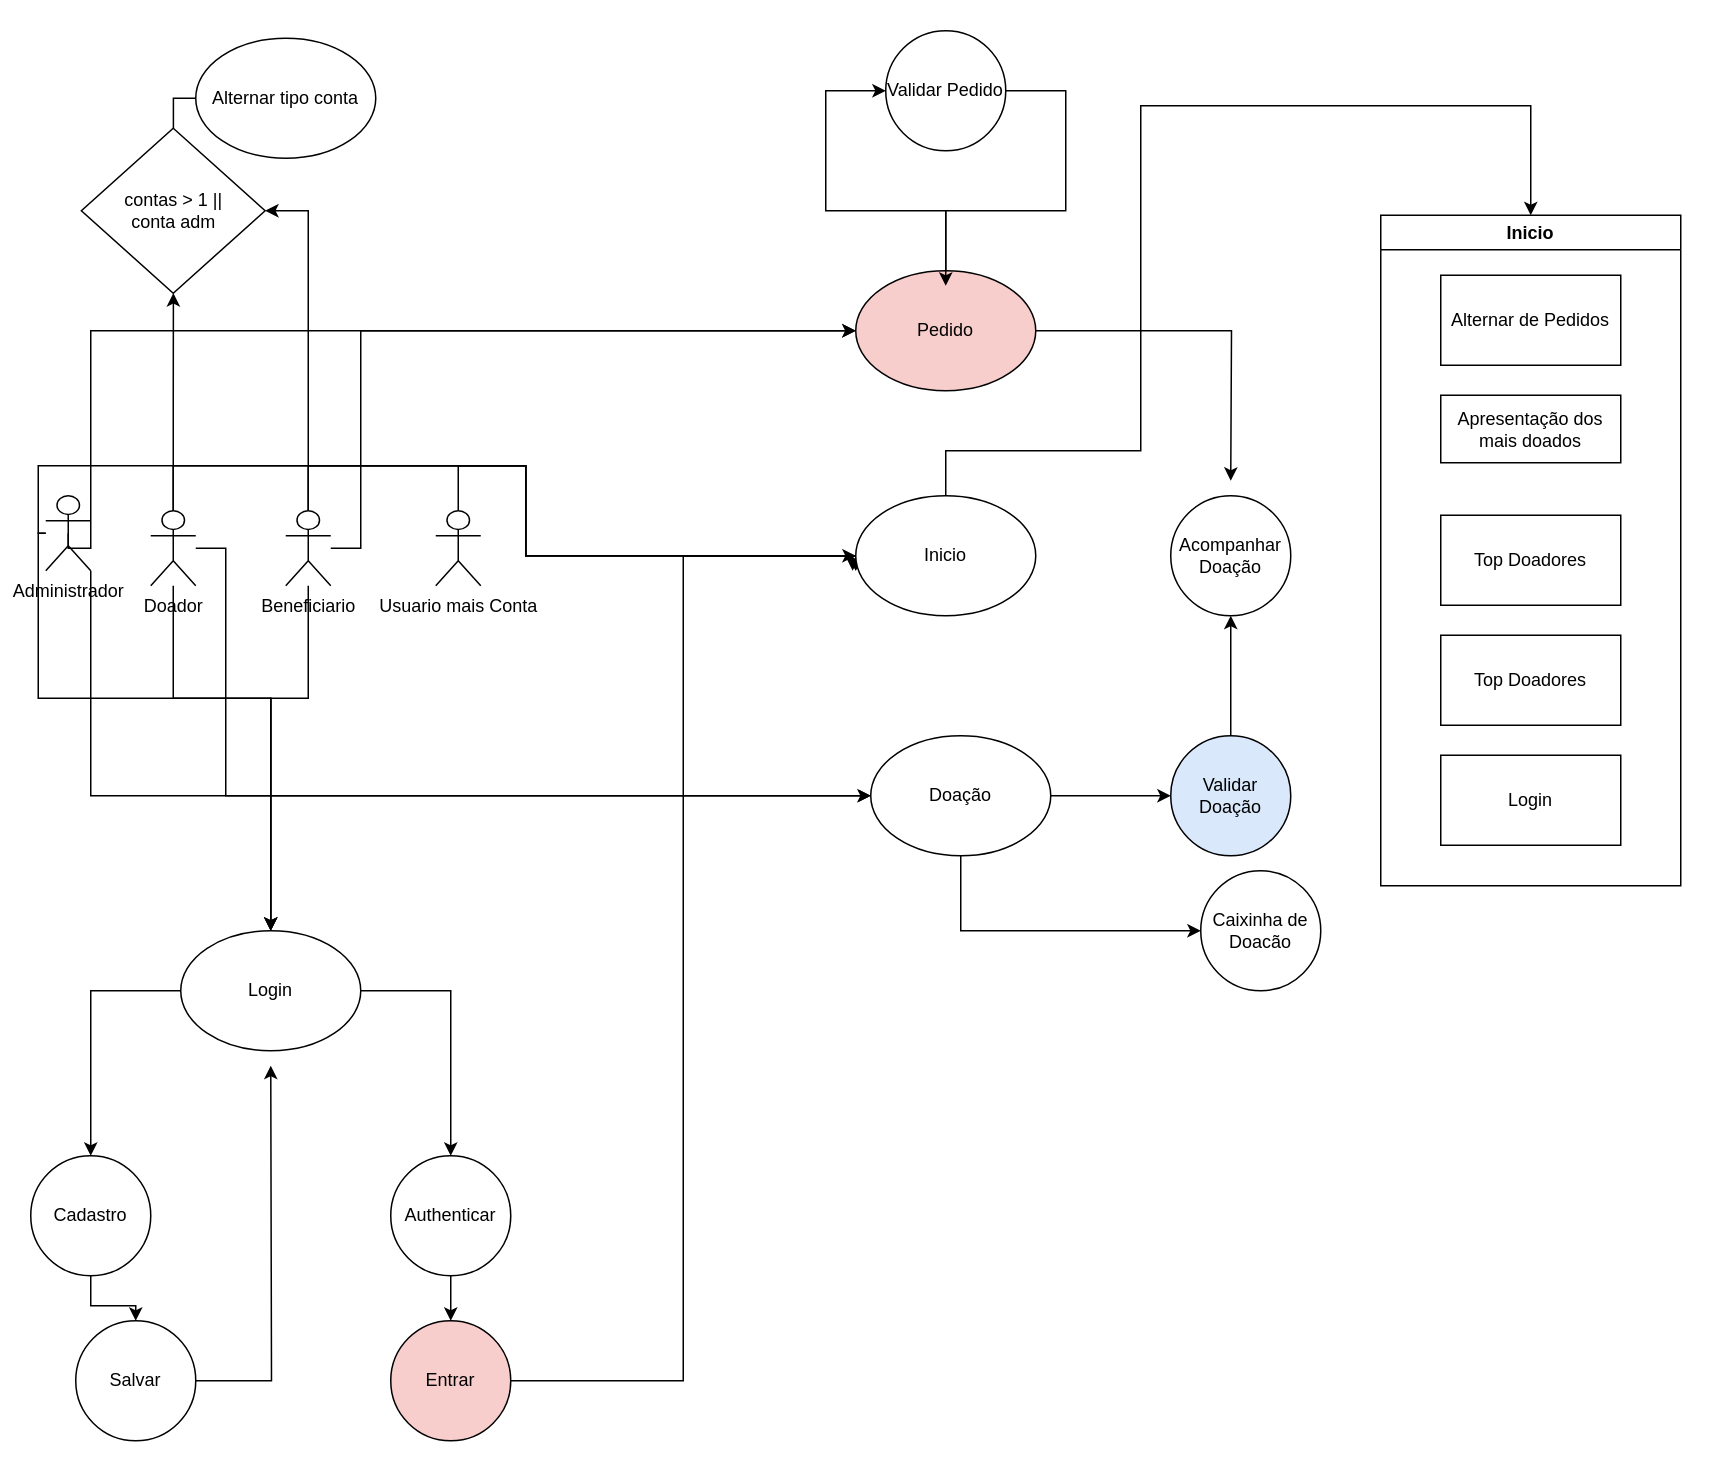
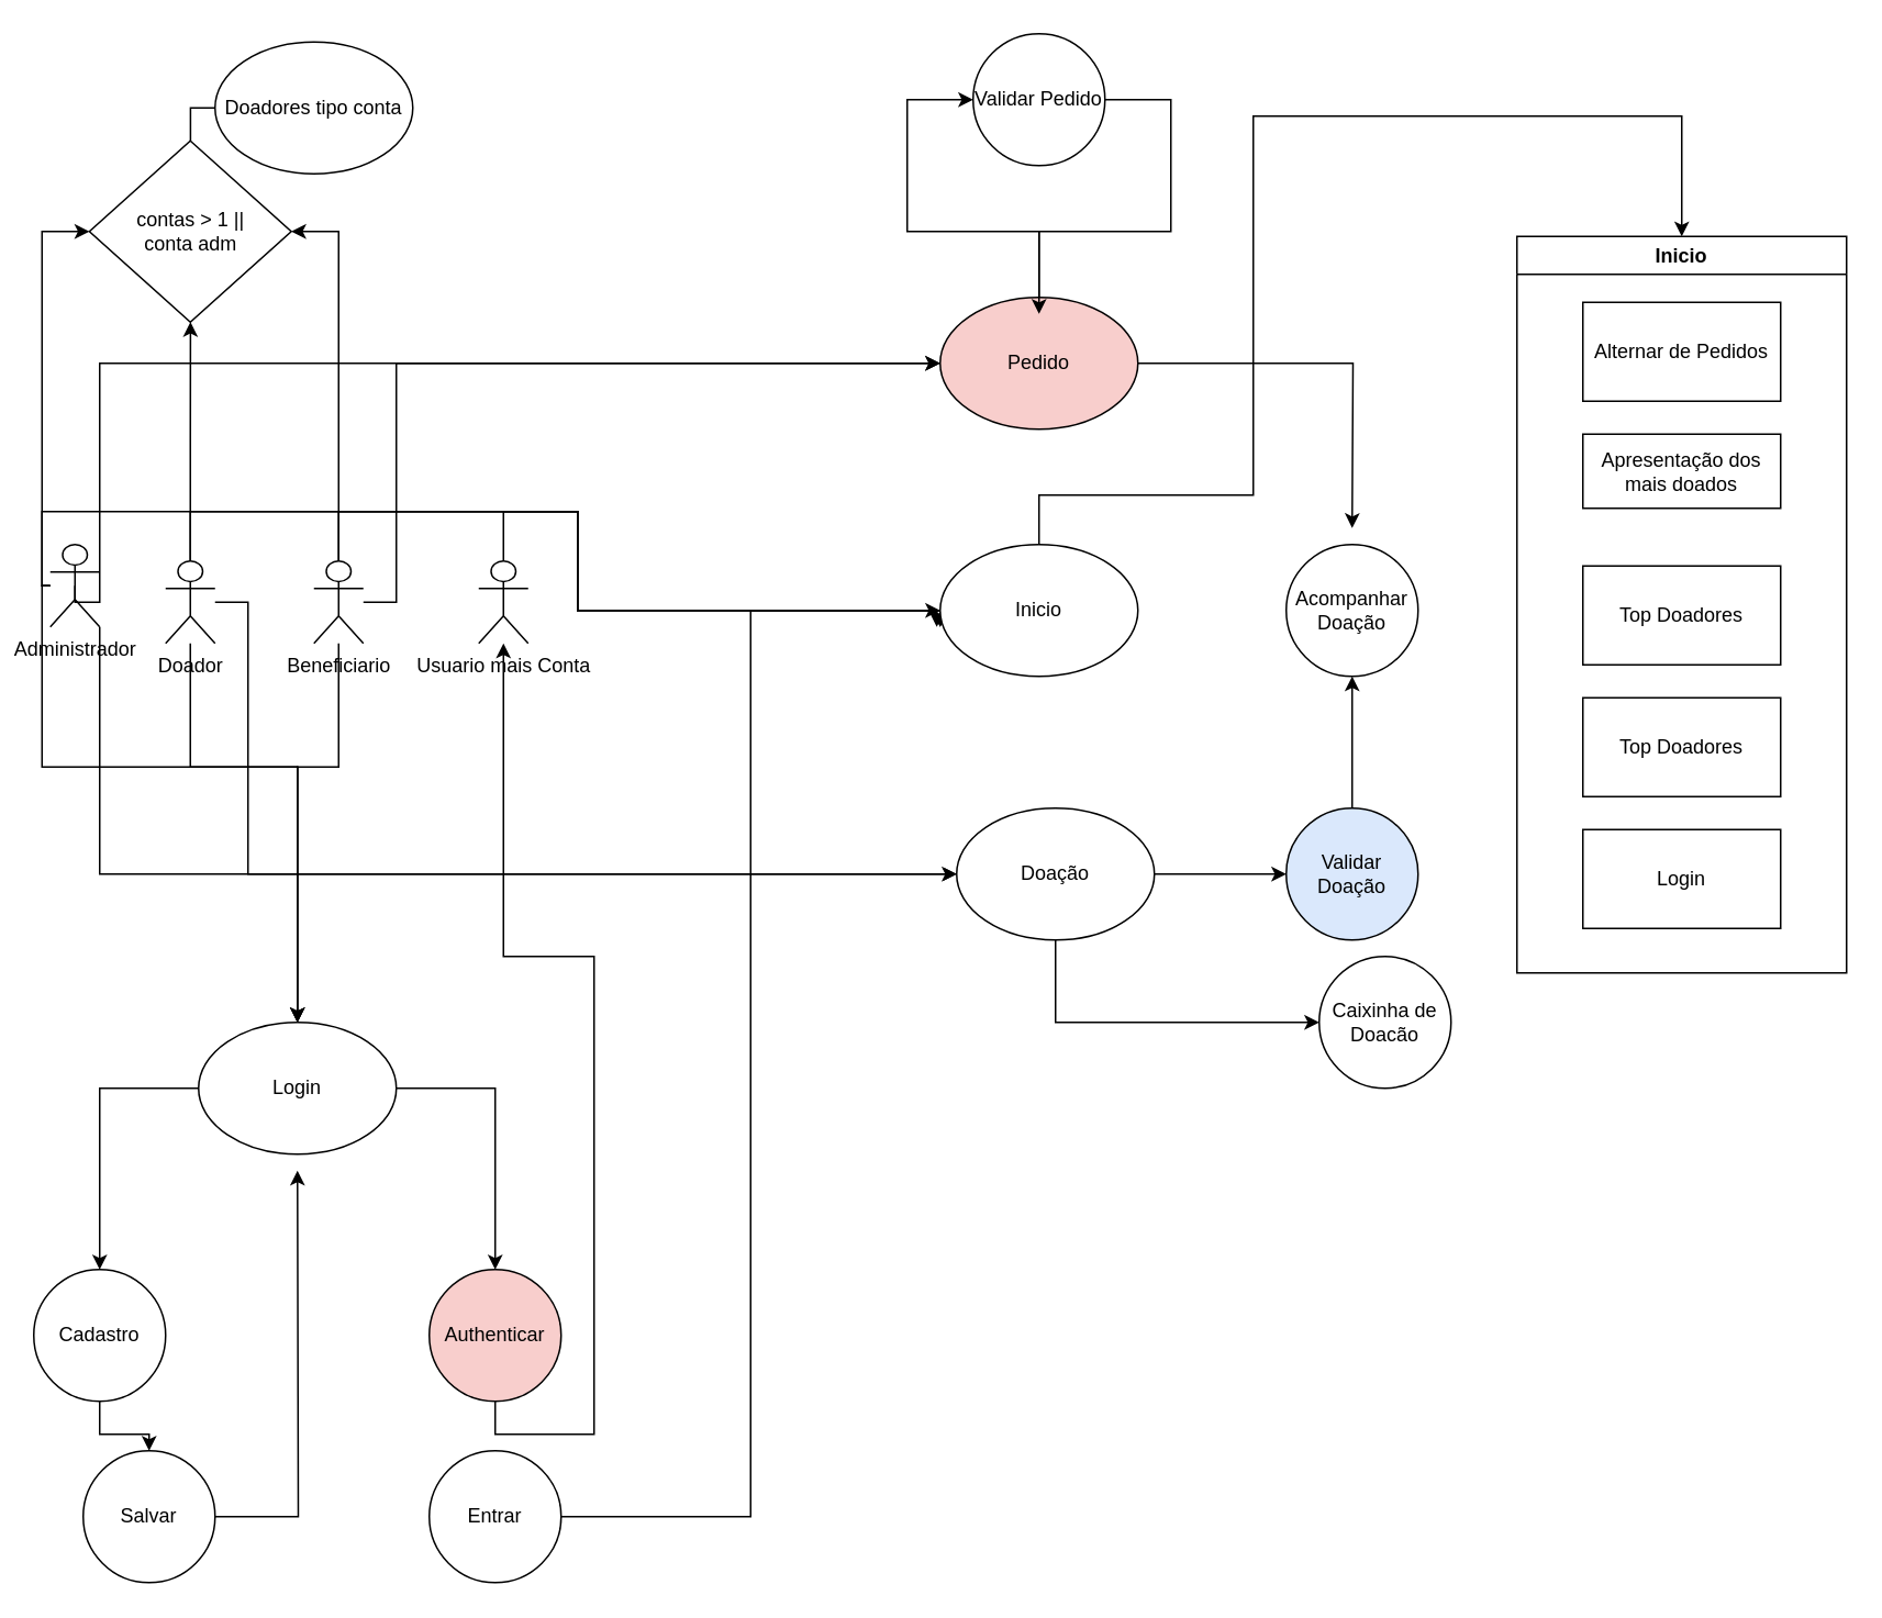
- <mxCell id="51" value="Alternar tipo conta" style="ellipse;whiteSpace=wrap;html=1;" vertex="1" parent="1"><mxGeometry x="130" y="25" width="120" height="80" as="geometry" /></mxCell>
+ <mxCell id="51" value="Doadores tipo conta" style="ellipse;whiteSpace=wrap;html=1;" vertex="1" parent="1"><mxGeometry x="130" y="25" width="120" height="80" as="geometry" /></mxCell>
+ <mxCell id="6" style="edgeStyle=orthogonalEdgeStyle;rounded=0;orthogonalLoop=1;jettySize=auto;html=1;" edge="1" parent="1" source="7" target="53"><mxGeometry relative="1" as="geometry"><Array as="points"><mxPoint x="25" y="140" /></Array></mxGeometry></mxCell>
- <mxCell id="22" value="Authenticar" style="ellipse;whiteSpace=wrap;html=1;aspect=fixed;" parent="1" vertex="1"><mxGeometry x="260" y="770" width="80" height="80" as="geometry" /></mxCell>
+ <mxCell id="22" value="Authenticar" style="ellipse;whiteSpace=wrap;html=1;aspect=fixed;fillColor=#f8cecc;" parent="1" vertex="1"><mxGeometry x="260" y="770" width="80" height="80" as="geometry" /></mxCell>
- <mxCell id="21" style="edgeStyle=orthogonalEdgeStyle;rounded=0;orthogonalLoop=1;jettySize=auto;html=1;exitX=0.5;exitY=1;exitDx=0;exitDy=0;" parent="1" source="22" target="24" edge="1"><mxGeometry relative="1" as="geometry" /></mxCell>
+ <mxCell id="21" style="edgeStyle=orthogonalEdgeStyle;rounded=0;orthogonalLoop=1;jettySize=auto;html=1;exitX=0.5;exitY=1;exitDx=0;exitDy=0;" parent="1" source="22" target="28" edge="1"><mxGeometry relative="1" as="geometry" /></mxCell>
- <mxCell id="24" value="Entrar" style="ellipse;whiteSpace=wrap;html=1;aspect=fixed;fillColor=#f8cecc;" parent="1" vertex="1"><mxGeometry x="260" y="880" width="80" height="80" as="geometry" /></mxCell>
+ <mxCell id="24" value="Entrar" style="ellipse;whiteSpace=wrap;html=1;aspect=fixed;" parent="1" vertex="1"><mxGeometry x="260" y="880" width="80" height="80" as="geometry" /></mxCell>
